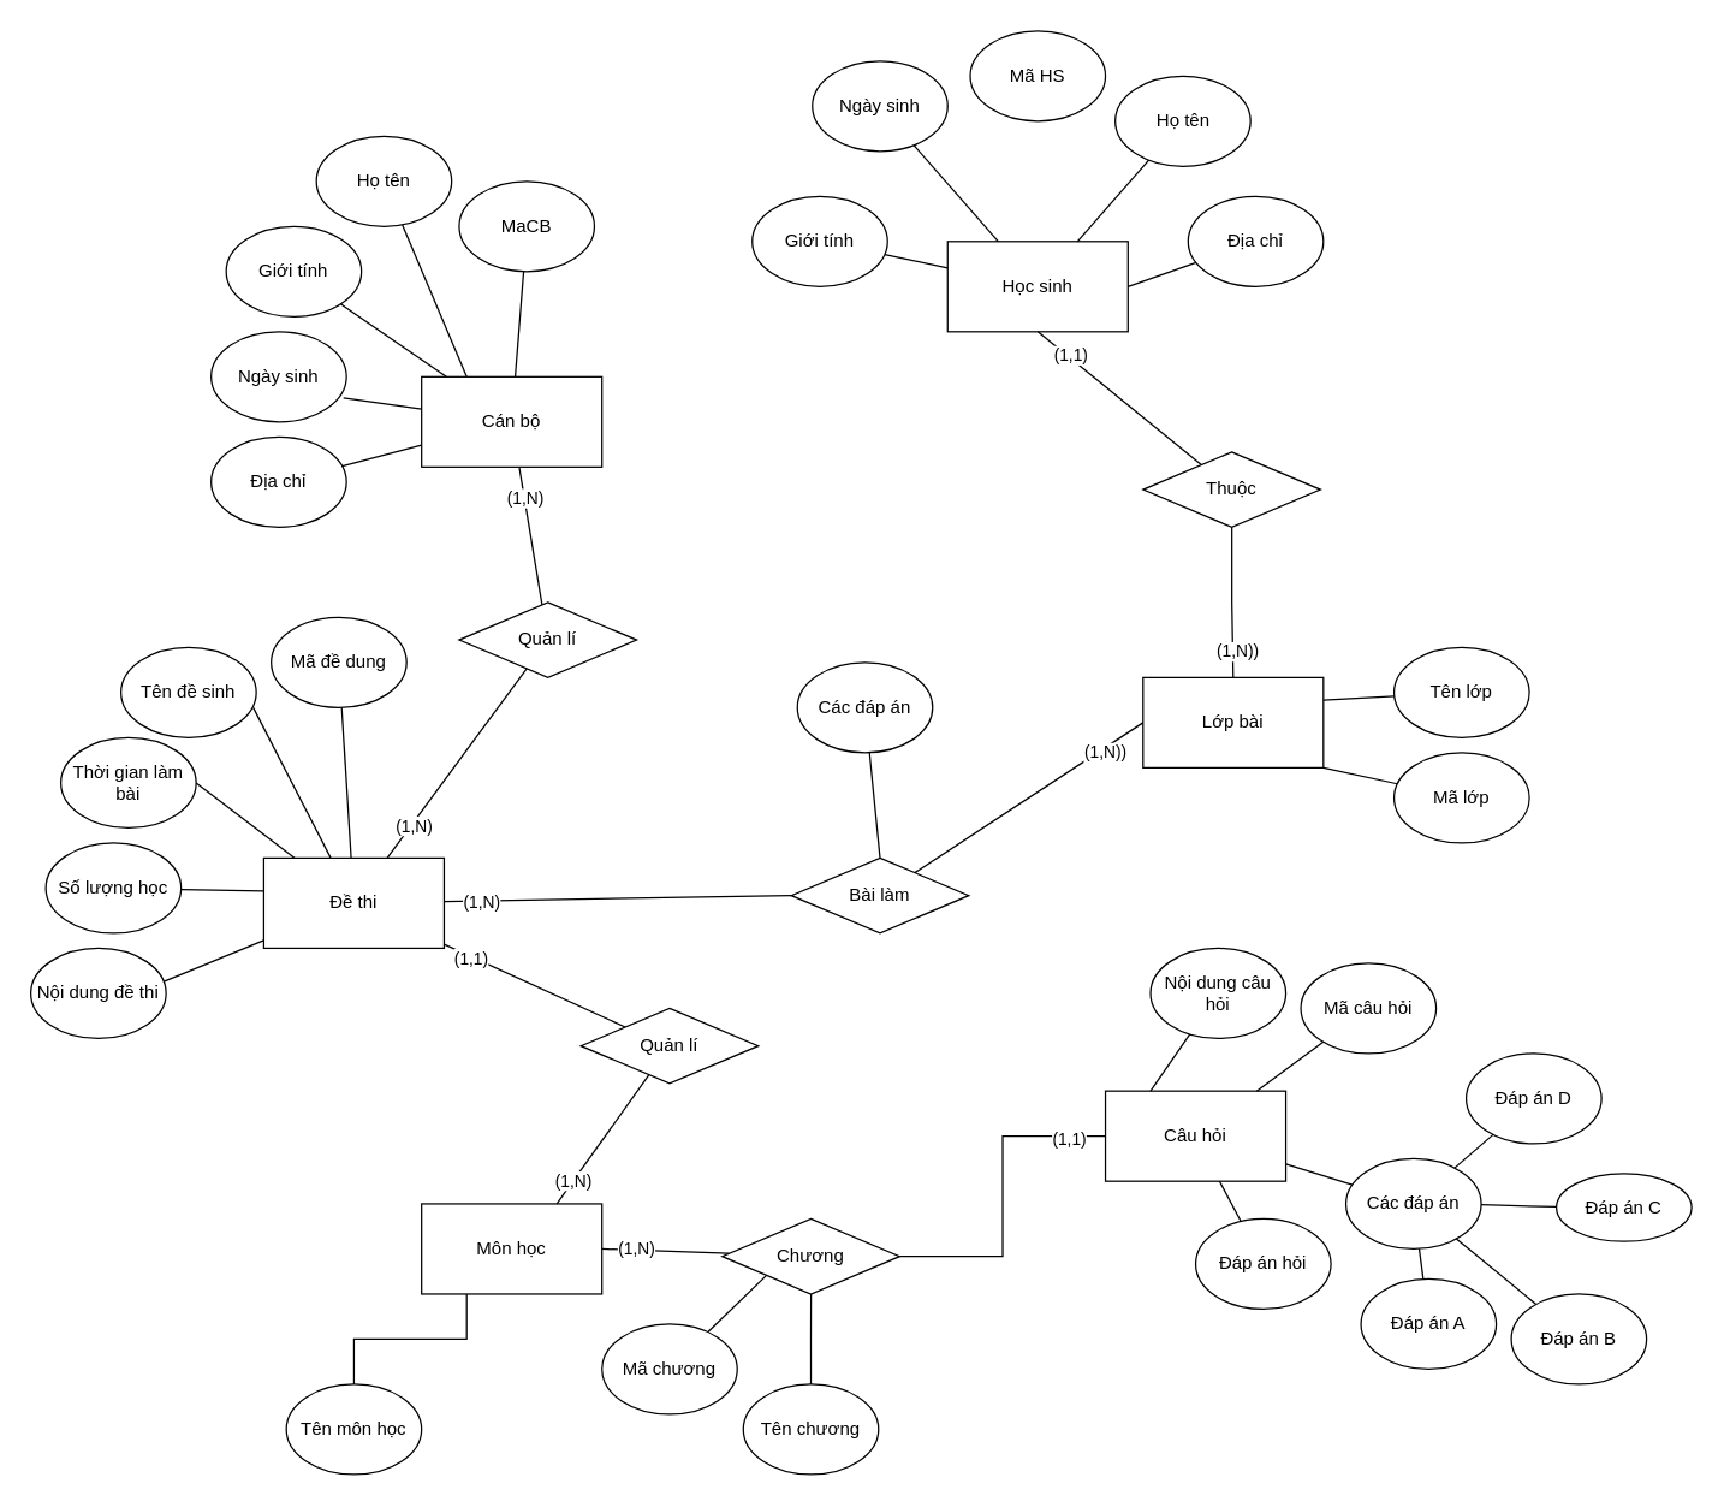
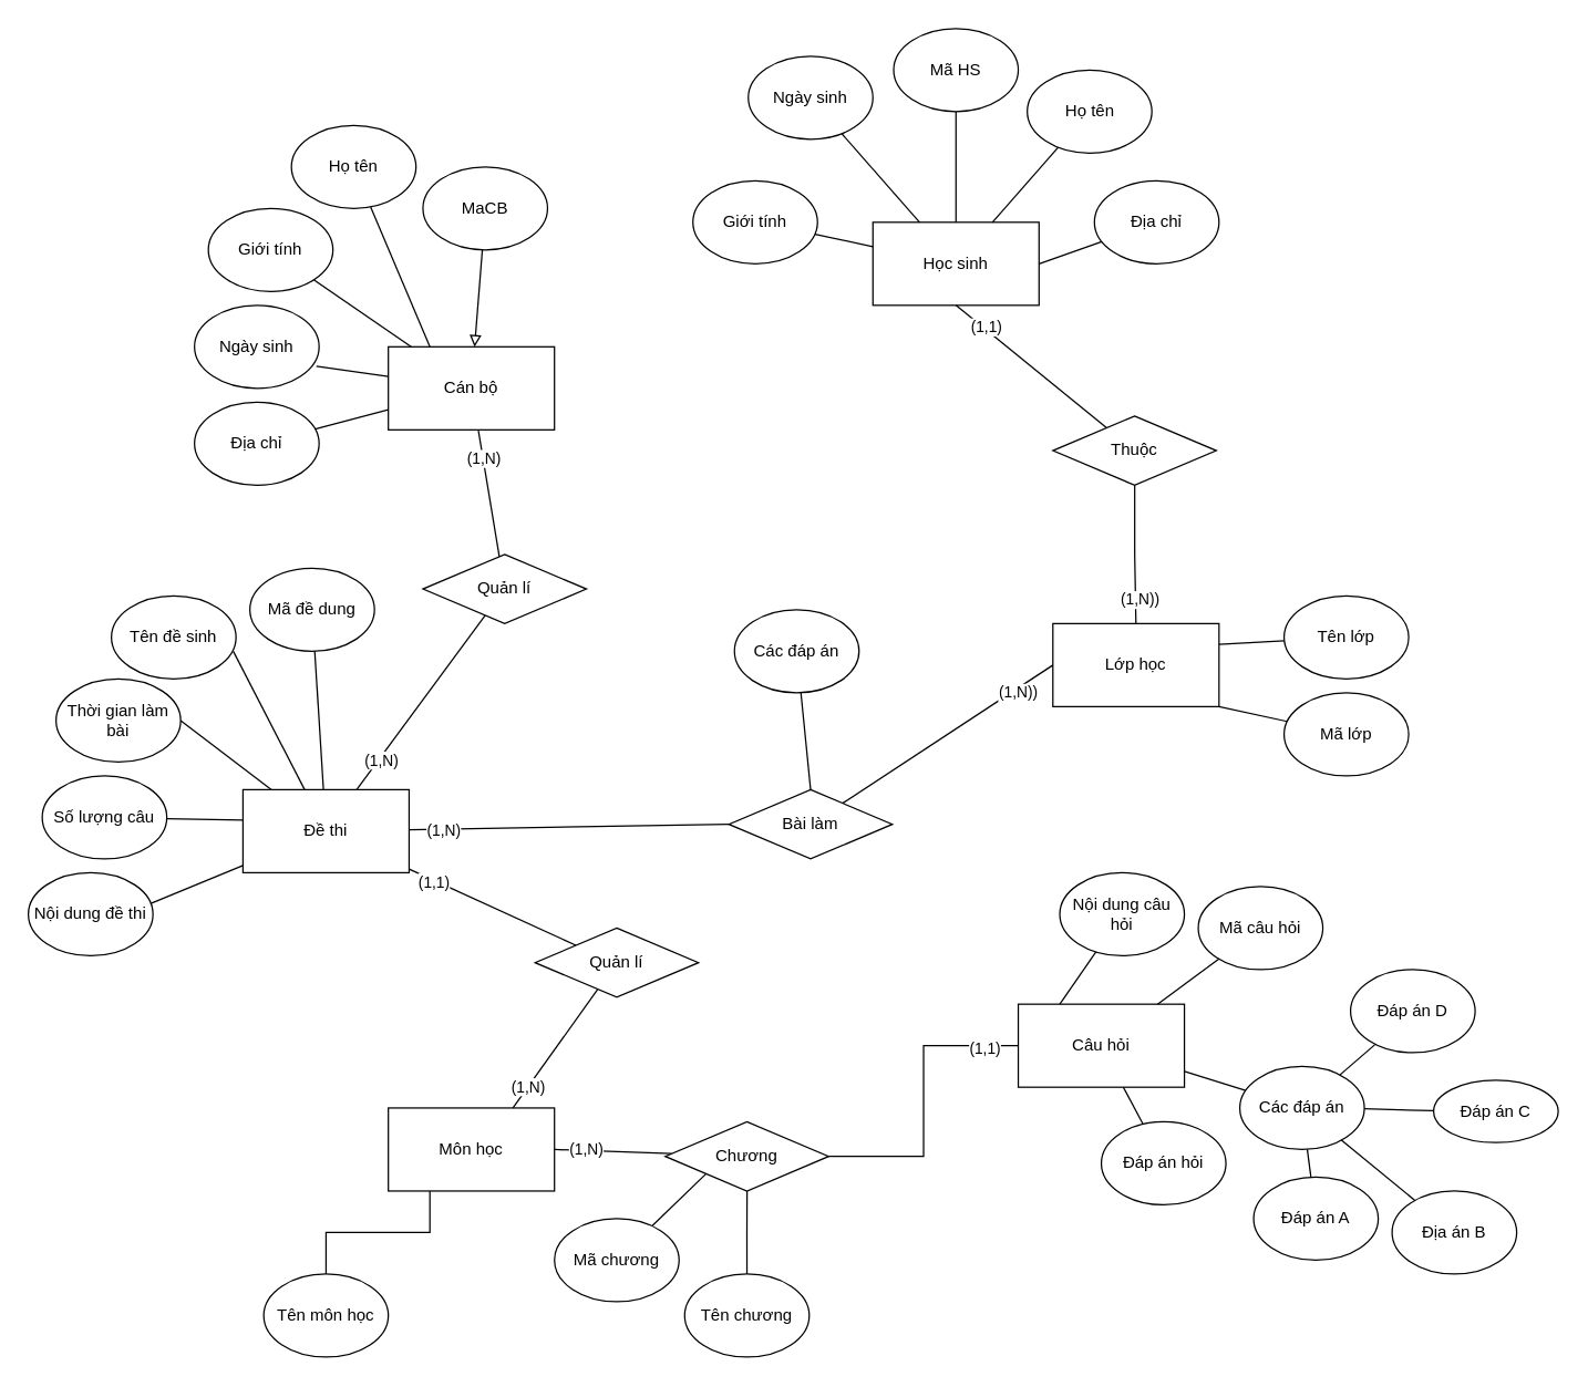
+ <mxCell id="79" style="edgeStyle=orthogonalEdgeStyle;rounded=0;orthogonalLoop=1;jettySize=auto;html=1;entryX=0.5;entryY=0;entryDx=0;entryDy=0;endArrow=none;endFill=0;" edge="1" parent="1" source="80" target="8"><mxGeometry relative="1" as="geometry" /></mxCell>
- <mxCell id="20" style="rounded=0;orthogonalLoop=1;jettySize=auto;html=1;endArrow=none;endFill=0;" edge="1" parent="1" source="21" target="2"><mxGeometry relative="1" as="geometry" /></mxCell>
+ <mxCell id="20" style="rounded=0;orthogonalLoop=1;jettySize=auto;html=1;endArrow=block;endFill=0;" edge="1" parent="1" source="21" target="2"><mxGeometry relative="1" as="geometry" /></mxCell>
- <mxCell id="10" value="Lớp bài" style="rounded=0;whiteSpace=wrap;html=1;" vertex="1" parent="1"><mxGeometry x="760" y="450" width="120" height="60" as="geometry" /></mxCell>
+ <mxCell id="10" value="Lớp học" style="rounded=0;whiteSpace=wrap;html=1;" vertex="1" parent="1"><mxGeometry x="760" y="450" width="120" height="60" as="geometry" /></mxCell>
- <mxCell id="33" value="Số lượng học" style="ellipse;whiteSpace=wrap;html=1;" vertex="1" parent="1"><mxGeometry x="30" y="560" width="90" height="60" as="geometry" /></mxCell>
+ <mxCell id="33" value="Số lượng câu" style="ellipse;whiteSpace=wrap;html=1;" vertex="1" parent="1"><mxGeometry x="30" y="560" width="90" height="60" as="geometry" /></mxCell>
- <mxCell id="62" value="Đáp án B" style="ellipse;whiteSpace=wrap;html=1;shadow=0;strokeColor=default;" vertex="1" parent="1"><mxGeometry x="1005" y="860" width="90" height="60" as="geometry" /></mxCell>
+ <mxCell id="62" value="Địa án B" style="ellipse;whiteSpace=wrap;html=1;shadow=0;strokeColor=default;" vertex="1" parent="1"><mxGeometry x="1005" y="860" width="90" height="60" as="geometry" /></mxCell>
